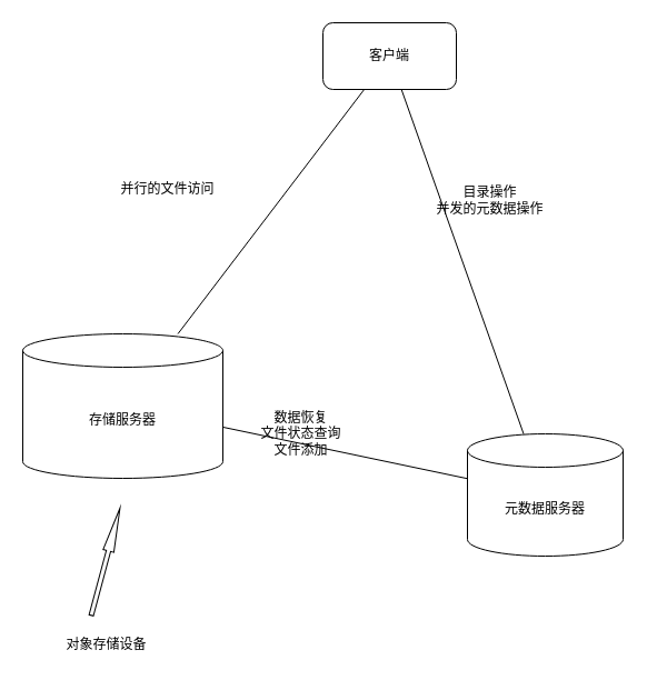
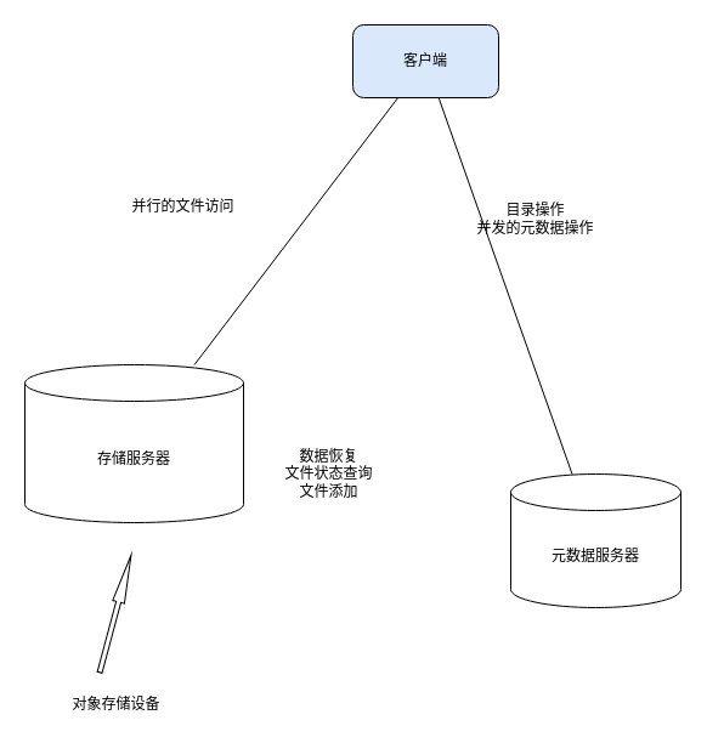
- <mxCell id="2" value="客户端" style="rounded=1;whiteSpace=wrap;html=1;" vertex="1" parent="1"><mxGeometry x="290" y="20" width="120" height="60" as="geometry" /></mxCell>
+ <mxCell id="2" value="客户端" style="rounded=1;whiteSpace=wrap;html=1;fillColor=#dae8fc;" vertex="1" parent="1"><mxGeometry x="290" y="20" width="120" height="60" as="geometry" /></mxCell>
- <mxCell id="11" value="" style="endArrow=none;html=1;rounded=0;" edge="1" parent="1" source="3" target="4"><mxGeometry width="50" height="50" relative="1" as="geometry"><mxPoint x="320" y="400" as="sourcePoint" /><mxPoint x="370" y="350" as="targetPoint" /></mxGeometry></mxCell>
